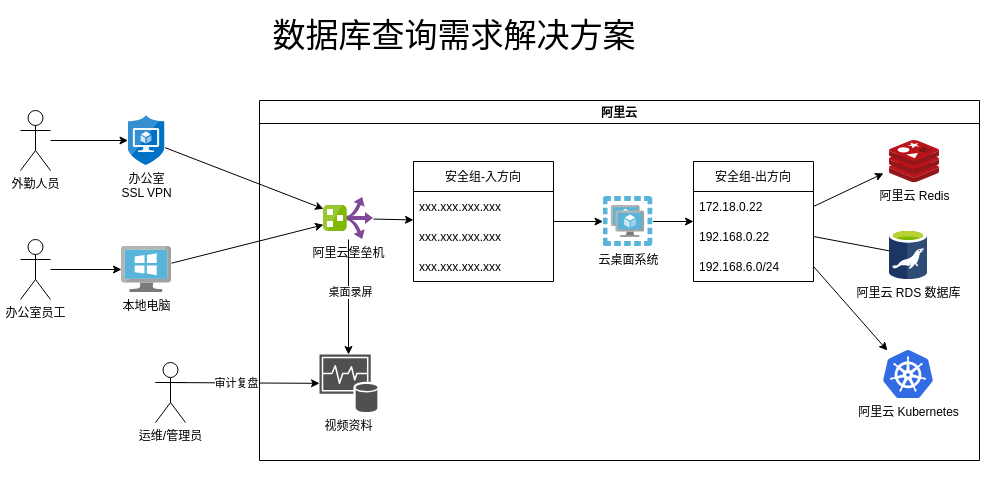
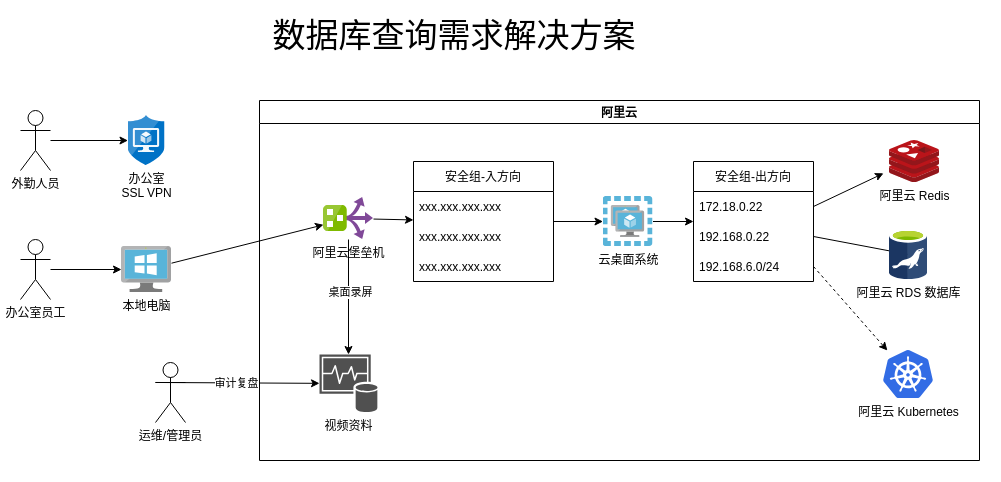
- <mxCell id="35" style="edgeStyle=none;html=1;" edge="1" parent="1" source="36" target="28"><mxGeometry relative="1" as="geometry" /></mxCell>
- <mxCell id="13" style="edgeStyle=none;html=1;exitX=1;exitY=0.5;exitDx=0;exitDy=0;" parent="10" source="20" target="16" edge="1"><mxGeometry relative="1" as="geometry" /></mxCell>
+ <mxCell id="13" style="edgeStyle=none;html=1;exitX=1;exitY=0.5;exitDx=0;exitDy=0;dashed=1;" parent="10" source="20" target="16" edge="1"><mxGeometry relative="1" as="geometry" /></mxCell>
